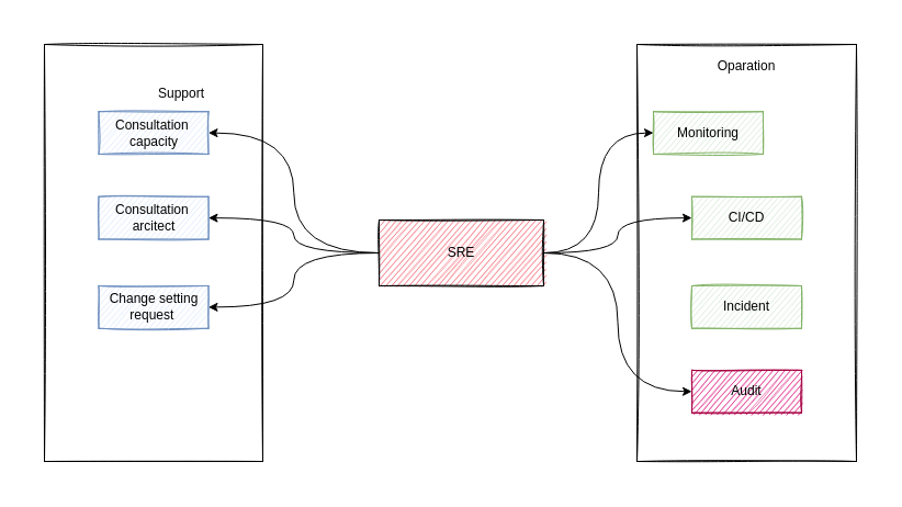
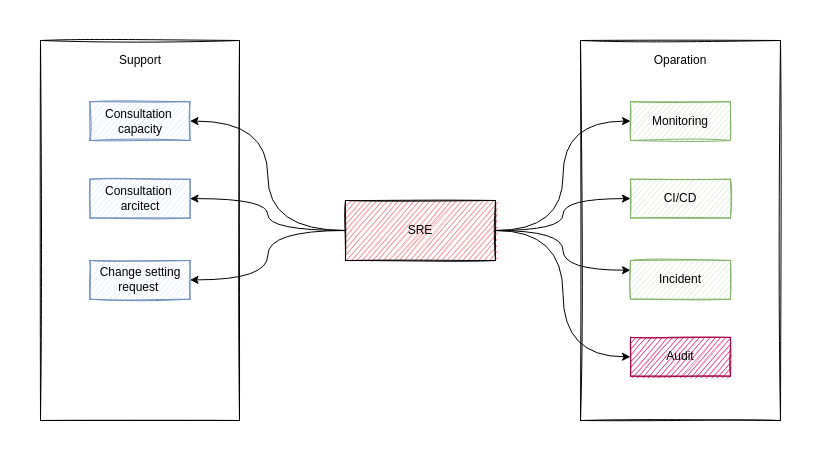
- <mxCell id="14" value="Support" style="text;html=1;strokeColor=none;fillColor=none;align=center;verticalAlign=middle;whiteSpace=wrap;shadow=0;glass=0;sketch=1;" parent="1" vertex="1"><mxGeometry x="144.5" y="75" width="40" height="20" as="geometry" /></mxCell>
+ <mxCell id="14" value="Support" style="text;html=1;strokeColor=none;fillColor=none;align=center;verticalAlign=middle;whiteSpace=wrap;shadow=0;glass=0;sketch=1;" parent="1" vertex="1"><mxGeometry x="119.5" y="50" width="40" height="20" as="geometry" /></mxCell>
- <mxCell id="12" value="Monitoring" style="whiteSpace=wrap;html=1;fillColor=#d5e8d4;strokeColor=#82b366;sketch=1;" parent="1" vertex="1"><mxGeometry x="595" y="101.25" width="100" height="38.75" as="geometry" /></mxCell>
+ <mxCell id="12" value="Monitoring" style="whiteSpace=wrap;html=1;fillColor=#d5e8d4;strokeColor=#82b366;sketch=1;" parent="1" vertex="1"><mxGeometry x="630" y="101.25" width="100" height="38.75" as="geometry" /></mxCell>
+ <mxCell id="6" style="edgeStyle=orthogonalEdgeStyle;curved=1;rounded=0;orthogonalLoop=1;jettySize=auto;html=1;exitX=1;exitY=0.5;exitDx=0;exitDy=0;entryX=0;entryY=0.25;entryDx=0;entryDy=0;sketch=0;" parent="1" source="11" target="18" edge="1"><mxGeometry relative="1" as="geometry" /></mxCell>
